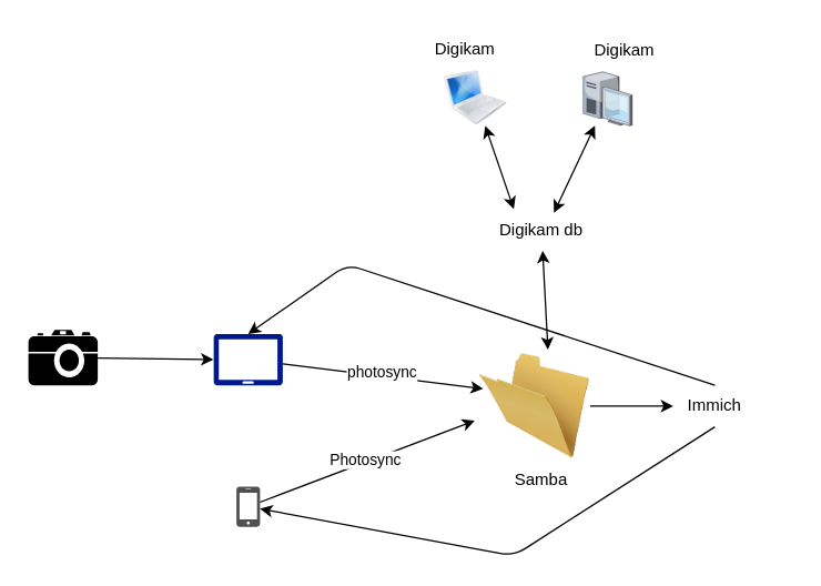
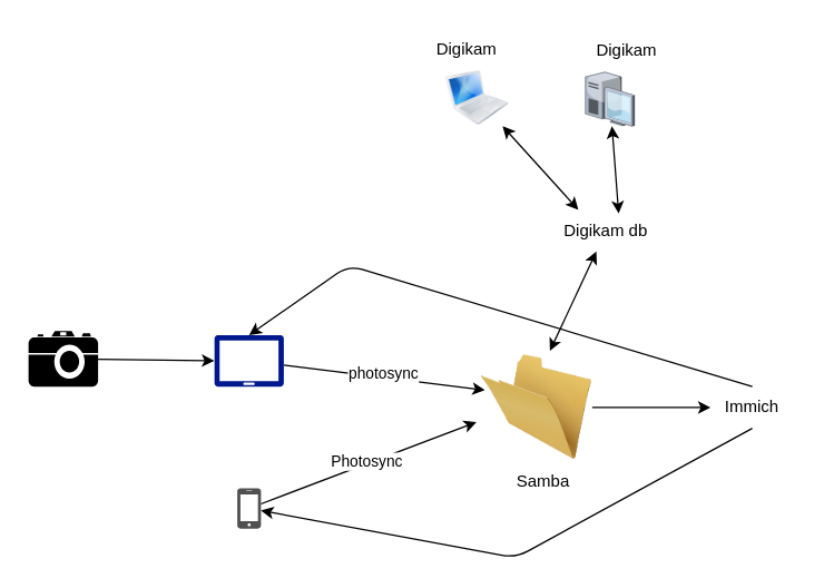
- <mxCell id="14" value="Digikam db" style="text;strokeColor=none;align=center;fillColor=none;html=1;verticalAlign=middle;whiteSpace=wrap;rounded=0;" vertex="1" parent="1"><mxGeometry x="350" y="150" width="80" height="30" as="geometry" /></mxCell>
+ <mxCell id="14" value="Digikam db" style="text;strokeColor=none;align=center;fillColor=none;html=1;verticalAlign=middle;whiteSpace=wrap;rounded=0;" vertex="1" parent="1"><mxGeometry x="395" y="150" width="80" height="30" as="geometry" /></mxCell>
- <mxCell id="23" value="Immich" style="text;strokeColor=none;align=center;fillColor=none;html=1;verticalAlign=middle;whiteSpace=wrap;rounded=0;" vertex="1" parent="1"><mxGeometry x="485" y="277" width="60" height="30" as="geometry" /></mxCell>
+ <mxCell id="23" value="Immich" style="text;strokeColor=none;align=center;fillColor=none;html=1;verticalAlign=middle;whiteSpace=wrap;rounded=0;" vertex="1" parent="1"><mxGeometry x="510" y="277" width="60" height="30" as="geometry" /></mxCell>
